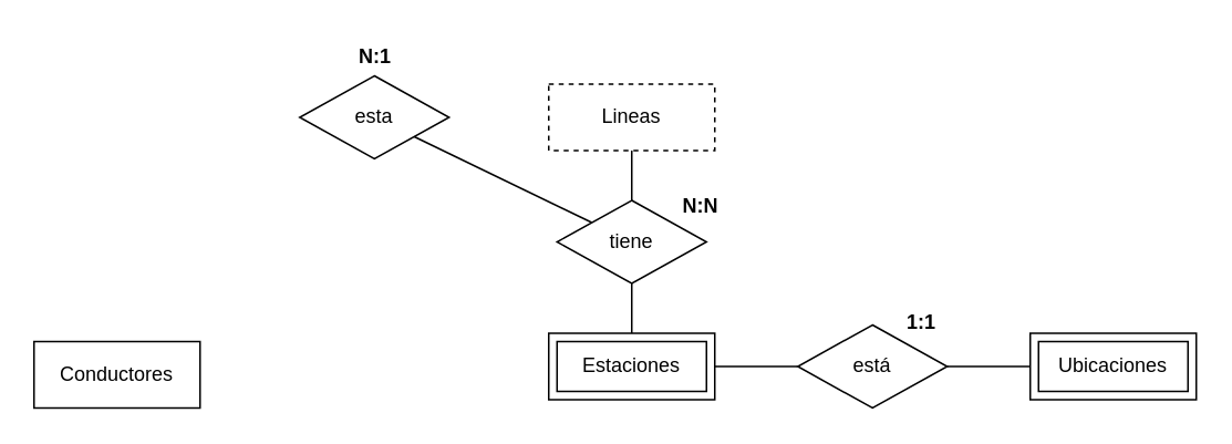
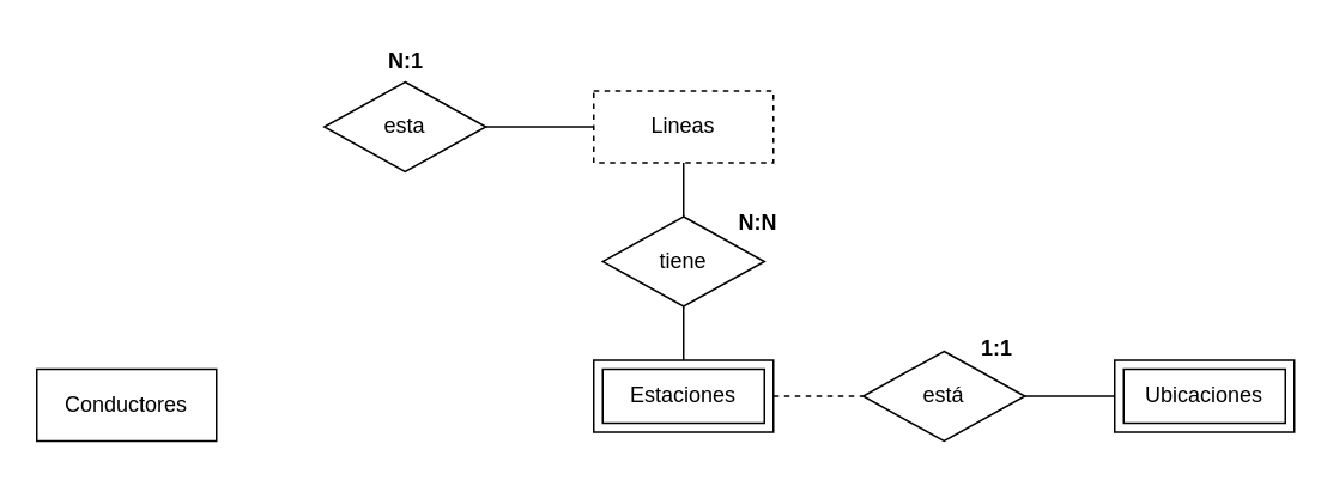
- <mxCell id="6" value="" style="endArrow=none;html=1;rounded=0;" edge="1" parent="1" source="5" target="7"><mxGeometry relative="1" as="geometry"><mxPoint x="195" y="130" as="sourcePoint" /><mxPoint x="255" y="130" as="targetPoint" /></mxGeometry></mxCell>
+ <mxCell id="6" value="" style="endArrow=none;html=1;rounded=0;entryX=0;entryY=0.5;entryDx=0;entryDy=0;" edge="1" parent="1" source="5" target="2"><mxGeometry relative="1" as="geometry"><mxPoint x="195" y="130" as="sourcePoint" /><mxPoint x="255" y="130" as="targetPoint" /></mxGeometry></mxCell>
- <mxCell id="10" value="" style="endArrow=none;html=1;rounded=0;entryX=0;entryY=0.5;entryDx=0;entryDy=0;exitX=1;exitY=0.5;exitDx=0;exitDy=0;" edge="1" parent="1" source="3" target="12"><mxGeometry relative="1" as="geometry"><mxPoint x="80" y="330" as="sourcePoint" /><mxPoint x="200" y="300" as="targetPoint" /></mxGeometry></mxCell>
+ <mxCell id="10" value="" style="endArrow=none;html=1;rounded=0;entryX=0;entryY=0.5;entryDx=0;entryDy=0;exitX=1;exitY=0.5;exitDx=0;exitDy=0;dashed=1;" edge="1" parent="1" source="3" target="12"><mxGeometry relative="1" as="geometry"><mxPoint x="80" y="330" as="sourcePoint" /><mxPoint x="200" y="300" as="targetPoint" /></mxGeometry></mxCell>
